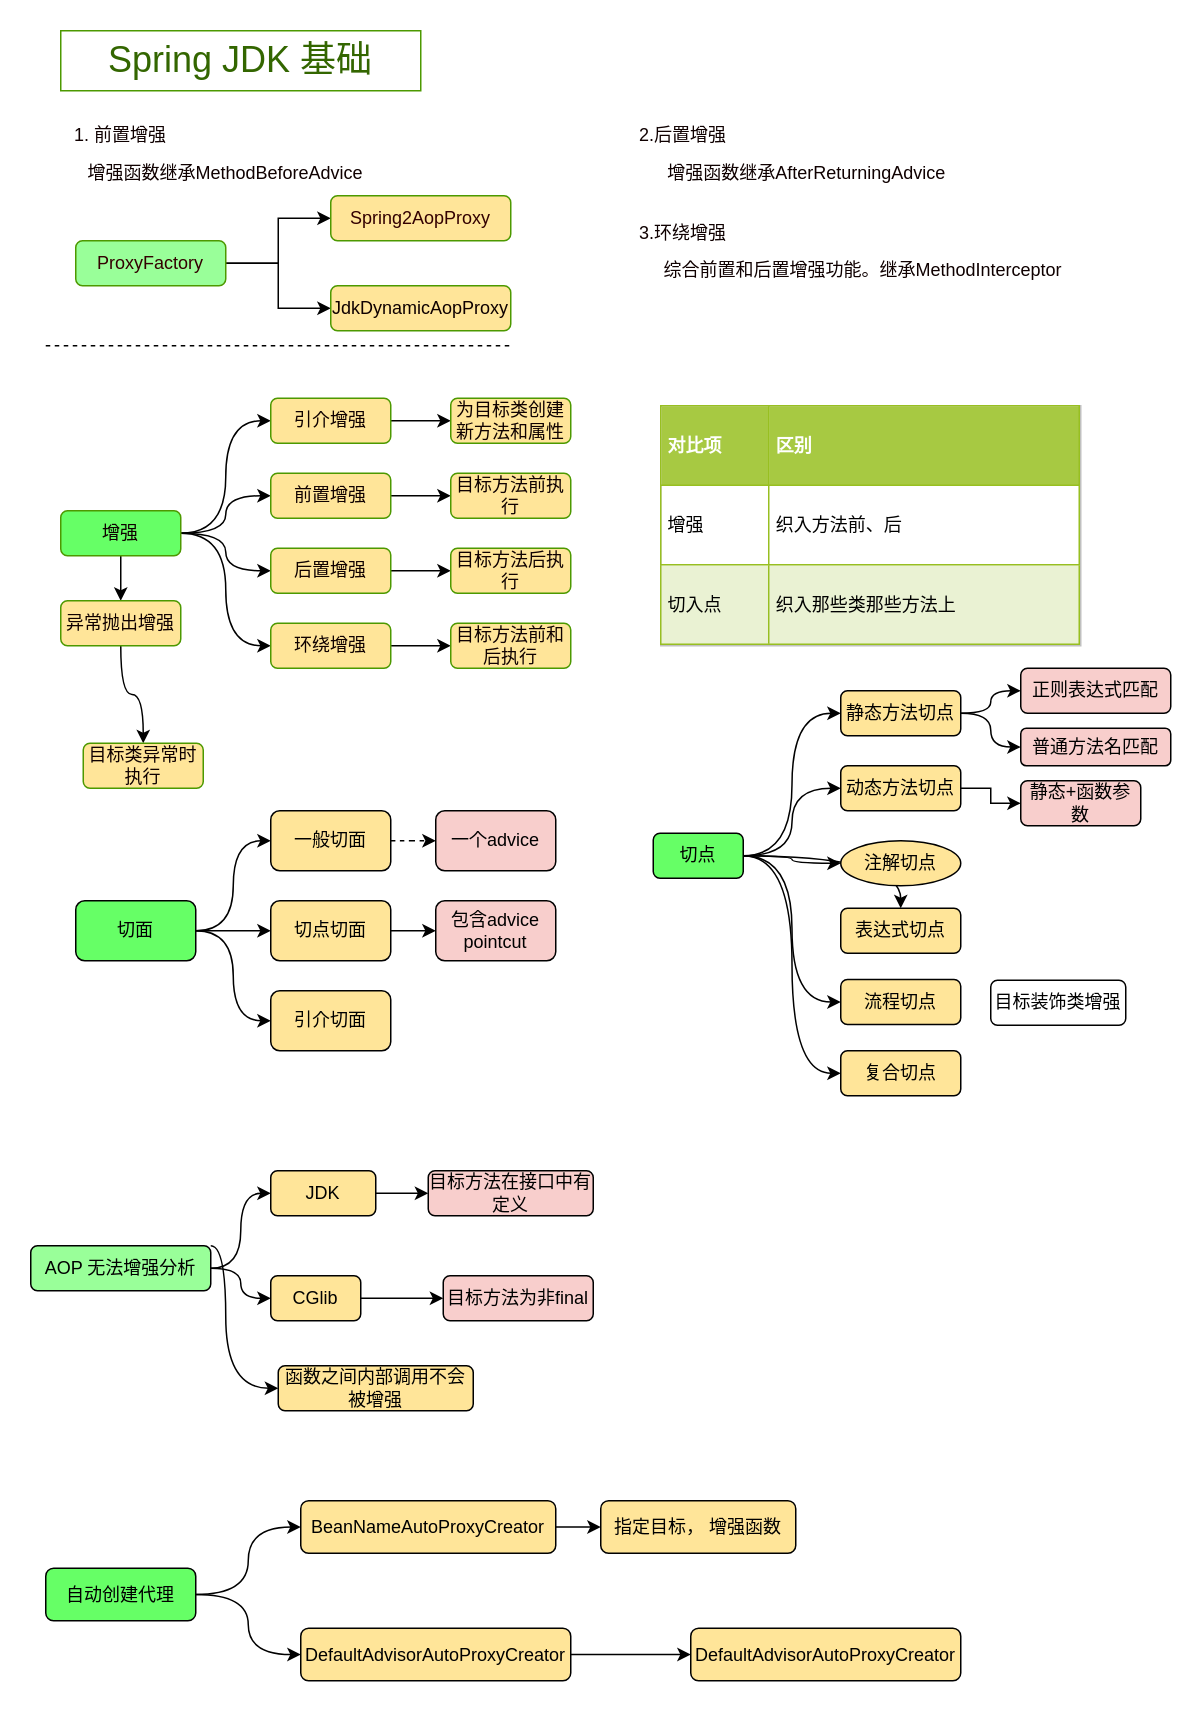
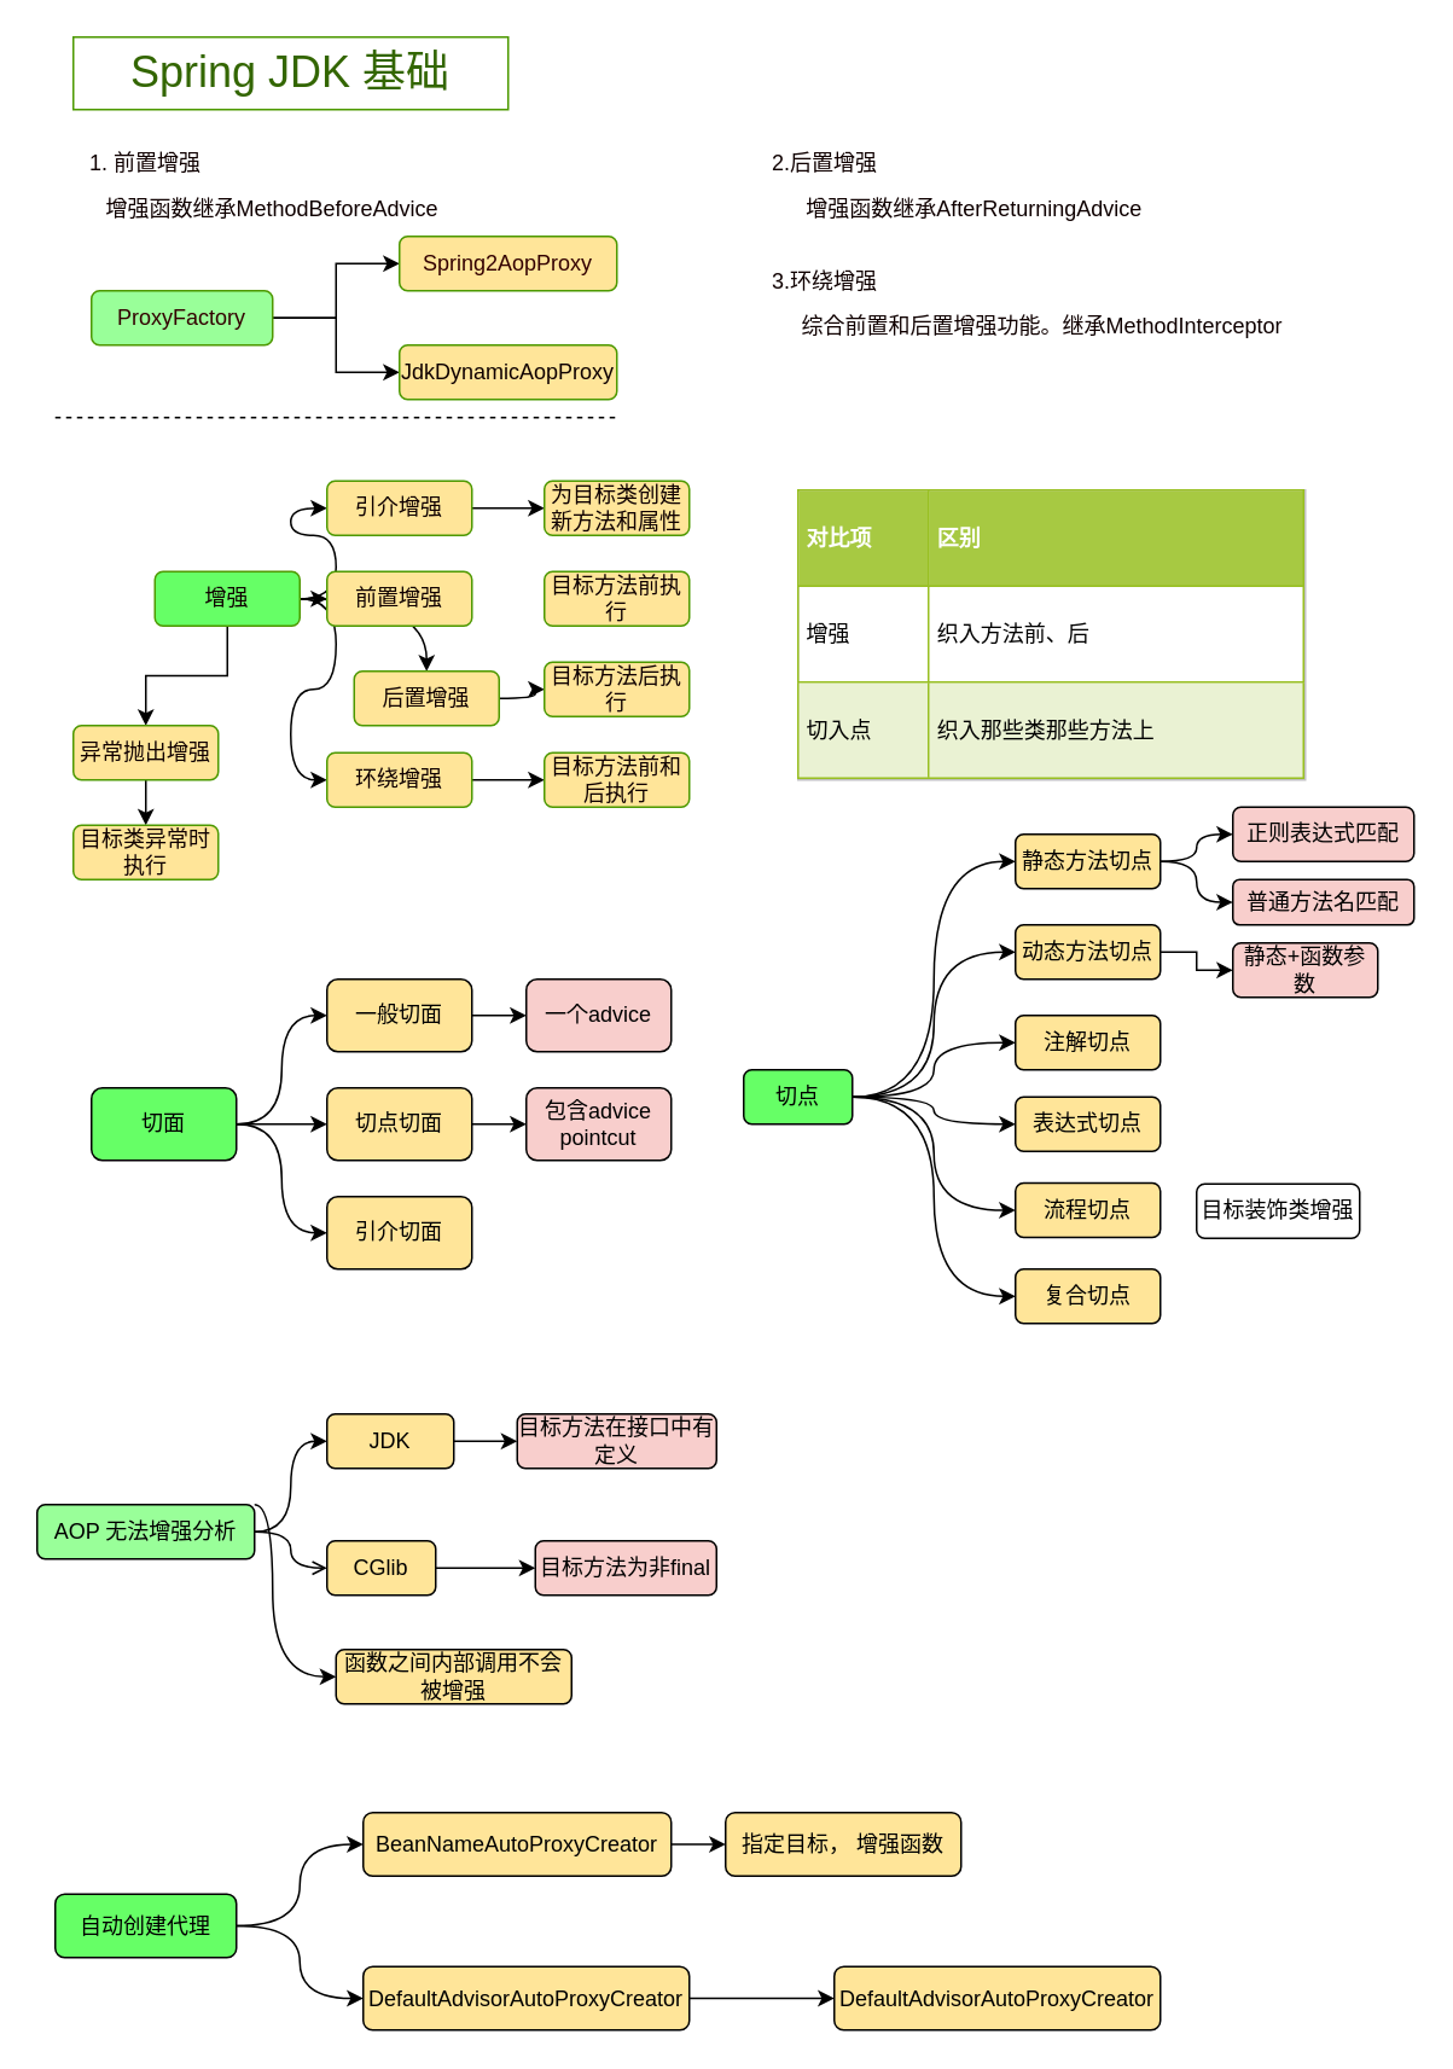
- <mxCell id="32" value="" style="edgeStyle=orthogonalEdgeStyle;curved=1;rounded=0;orthogonalLoop=1;jettySize=auto;html=1;fontColor=#0F0000;" parent="1" source="33" target="34" edge="1"><mxGeometry relative="1" as="geometry" /></mxCell>
- <mxCell id="19" value="增强" style="rounded=1;whiteSpace=wrap;html=1;strokeColor=#4D9900;fontColor=#0F0000;fillColor=#66FF66;" parent="1" vertex="1"><mxGeometry x="40" y="340" width="80" height="30" as="geometry" /></mxCell>
+ <mxCell id="19" value="增强" style="rounded=1;whiteSpace=wrap;html=1;strokeColor=#4D9900;fontColor=#0F0000;fillColor=#66FF66;" parent="1" vertex="1"><mxGeometry x="85" y="315" width="80" height="30" as="geometry" /></mxCell>
- <mxCell id="30" value="后置增强" style="rounded=1;whiteSpace=wrap;html=1;strokeColor=#4D9900;fontColor=#0F0000;fillColor=#FFE599;" parent="1" vertex="1"><mxGeometry x="180" y="365" width="80" height="30" as="geometry" /></mxCell>
+ <mxCell id="30" value="后置增强" style="rounded=1;whiteSpace=wrap;html=1;strokeColor=#4D9900;fontColor=#0F0000;fillColor=#FFE599;" parent="1" vertex="1"><mxGeometry x="195" y="370" width="80" height="30" as="geometry" /></mxCell>
- <mxCell id="25" value="目标类异常时执行" style="rounded=1;whiteSpace=wrap;html=1;strokeColor=#4D9900;fontColor=#0F0000;fillColor=#FFE599;" parent="1" vertex="1"><mxGeometry x="55" y="495" width="80" height="30" as="geometry" /></mxCell>
+ <mxCell id="25" value="目标类异常时执行" style="rounded=1;whiteSpace=wrap;html=1;strokeColor=#4D9900;fontColor=#0F0000;fillColor=#FFE599;" parent="1" vertex="1"><mxGeometry x="40" y="455" width="80" height="30" as="geometry" /></mxCell>
- <mxCell id="45" value="" style="edgeStyle=orthogonalEdgeStyle;curved=1;rounded=0;orthogonalLoop=1;jettySize=auto;html=1;dashed=1;" parent="1" source="46" target="47" edge="1"><mxGeometry relative="1" as="geometry" /></mxCell>
+ <mxCell id="45" value="" style="edgeStyle=orthogonalEdgeStyle;curved=1;rounded=0;orthogonalLoop=1;jettySize=auto;html=1;" parent="1" source="46" target="47" edge="1"><mxGeometry relative="1" as="geometry" /></mxCell>
- <mxCell id="54" value="切点" style="rounded=1;whiteSpace=wrap;html=1;fillColor=#66FF66;" parent="1" vertex="1"><mxGeometry x="435" y="555" width="60" height="30" as="geometry" /></mxCell>
+ <mxCell id="54" value="切点" style="rounded=1;whiteSpace=wrap;html=1;fillColor=#66FF66;" parent="1" vertex="1"><mxGeometry x="410" y="590" width="60" height="30" as="geometry" /></mxCell>
- <mxCell id="59" value="&lt;div style=&quot;text-align: left&quot;&gt;&lt;span&gt;注解切点&lt;/span&gt;&lt;/div&gt;" style="ellipse;whiteSpace=wrap;html=1;align=center;fillColor=#FFE599;" parent="1" vertex="1"><mxGeometry x="560" y="560" width="80" height="30" as="geometry" /></mxCell>
+ <mxCell id="59" value="&lt;div style=&quot;text-align: left&quot;&gt;&lt;span&gt;注解切点&lt;/span&gt;&lt;/div&gt;" style="rounded=1;whiteSpace=wrap;html=1;align=center;fillColor=#FFE599;" parent="1" vertex="1"><mxGeometry x="560" y="560" width="80" height="30" as="geometry" /></mxCell>
- <mxCell id="69" value="" style="edgeStyle=orthogonalEdgeStyle;rounded=0;orthogonalLoop=1;jettySize=auto;html=1;entryX=0;entryY=0.5;entryDx=0;entryDy=0;curved=1;" edge="1" parent="1" source="71" target="74"><mxGeometry relative="1" as="geometry" /></mxCell>
+ <mxCell id="69" value="" style="edgeStyle=orthogonalEdgeStyle;rounded=0;orthogonalLoop=1;jettySize=auto;html=1;entryX=0;entryY=0.5;entryDx=0;entryDy=0;curved=1;endArrow=open;" edge="1" parent="1" source="71" target="74"><mxGeometry relative="1" as="geometry" /></mxCell>
